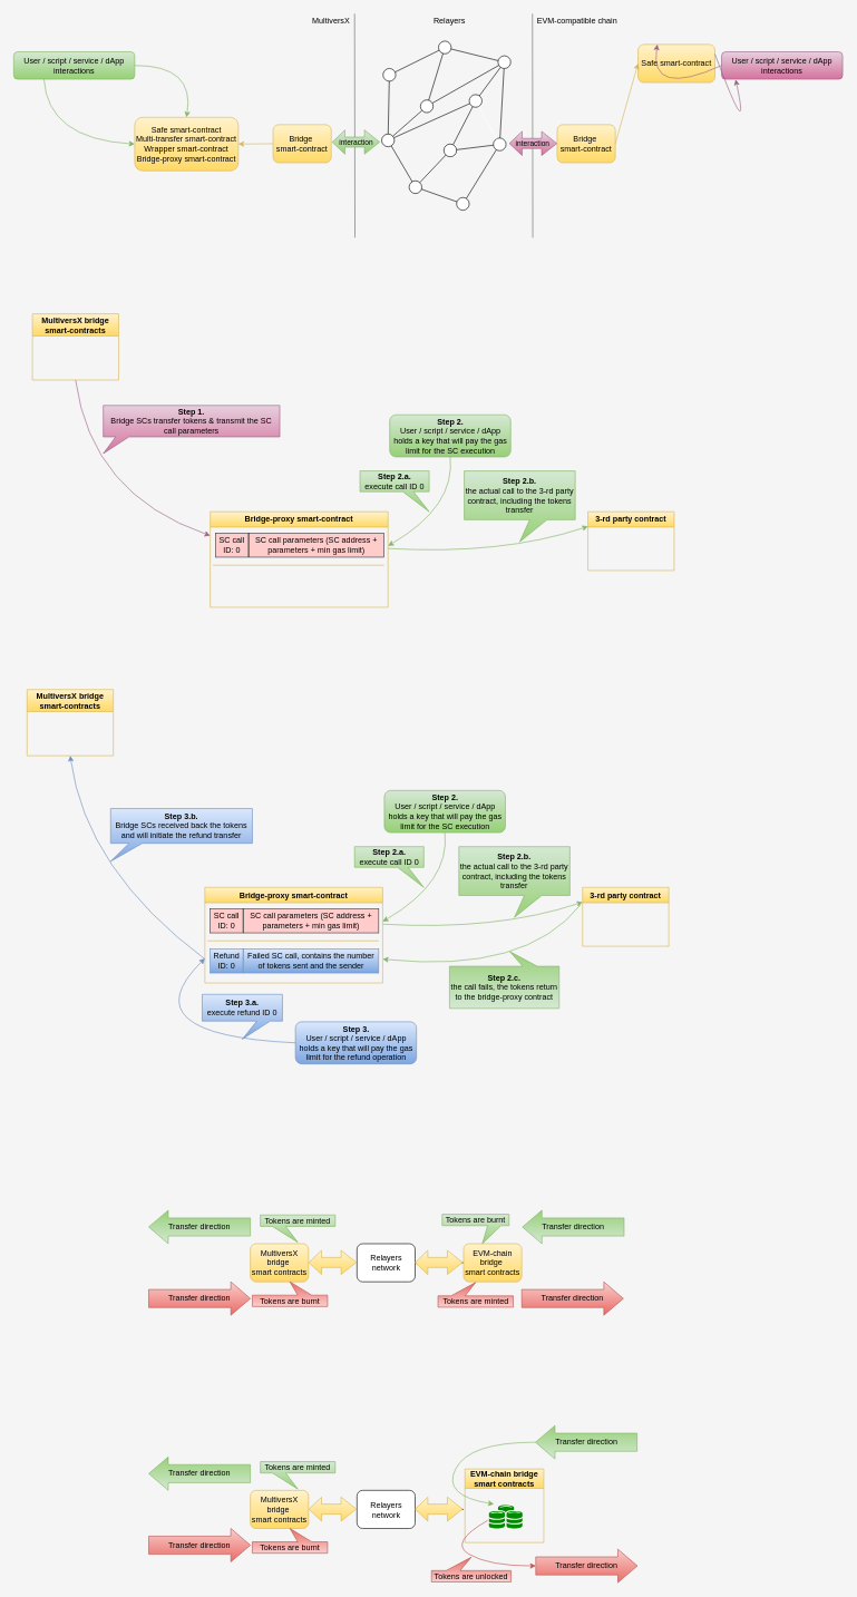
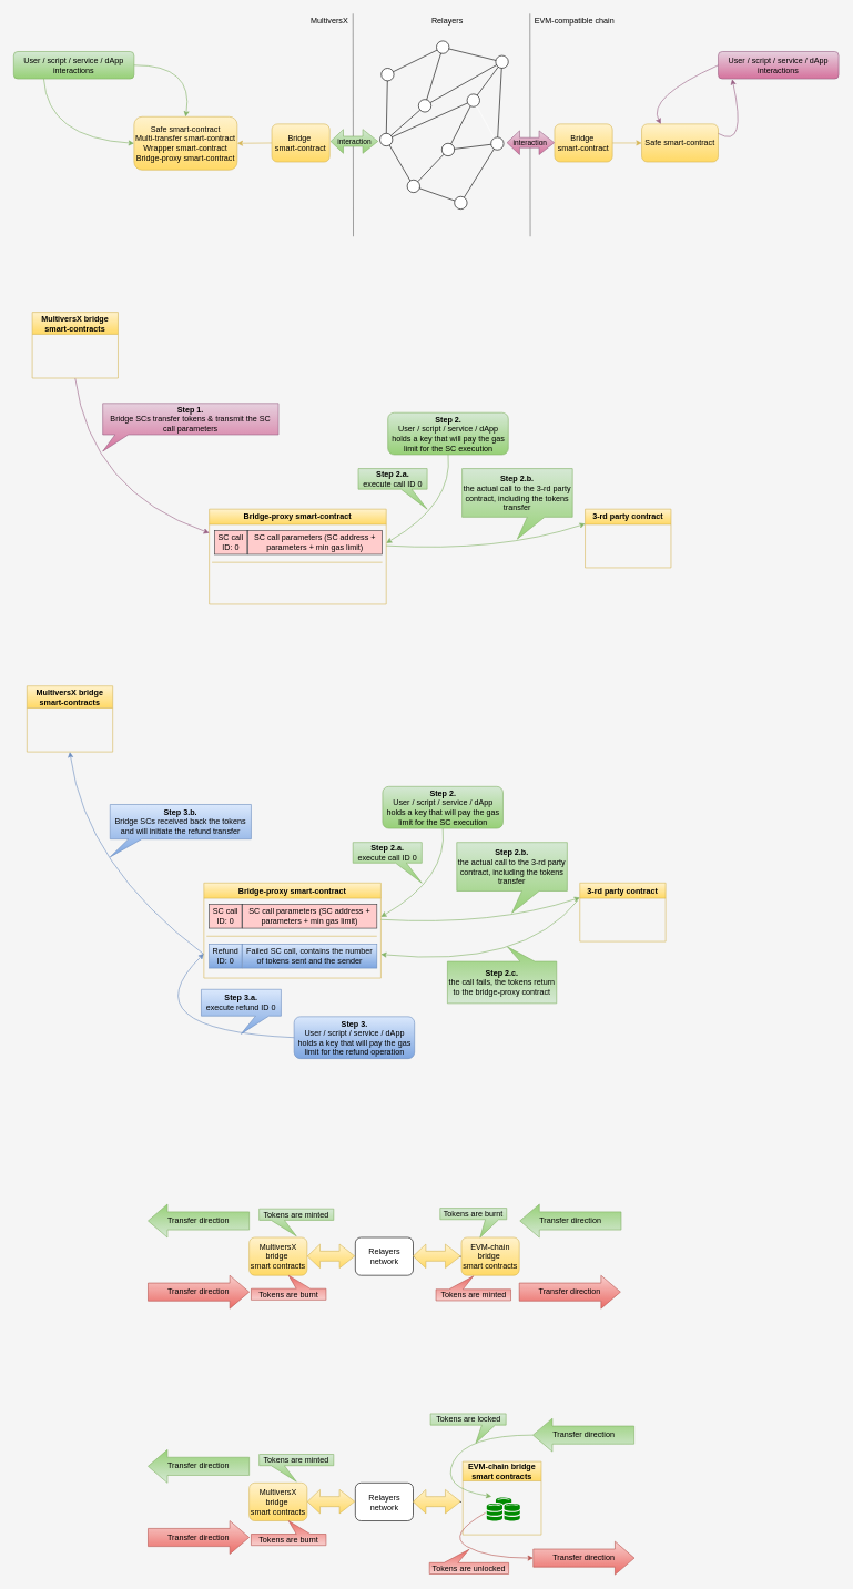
- <mxCell id="5" value="Safe smart-contract" style="rounded=1;whiteSpace=wrap;html=1;fillColor=#fff2cc;strokeColor=#d6b656;gradientColor=#ffd966;" parent="1" vertex="1"><mxGeometry x="954" y="66" width="115" height="57" as="geometry" /></mxCell>
+ <mxCell id="5" value="Safe smart-contract" style="rounded=1;whiteSpace=wrap;html=1;fillColor=#fff2cc;strokeColor=#d6b656;gradientColor=#ffd966;" parent="1" vertex="1"><mxGeometry x="964" y="186" width="115" height="57" as="geometry" /></mxCell>
+ <mxCell id="103" value="&lt;div style=&quot;forced-color-adjust: none; color: rgb(0, 0, 0); font-family: Helvetica; font-size: 12px; font-style: normal; font-variant-ligatures: normal; font-variant-caps: normal; letter-spacing: normal; orphans: 2; text-align: center; text-indent: 0px; text-transform: none; widows: 2; word-spacing: 0px; -webkit-text-stroke-width: 0px; white-space: normal; text-decoration-thickness: initial; text-decoration-style: initial; text-decoration-color: initial;&quot;&gt;Tokens are locked&lt;/div&gt;" style="shape=callout;whiteSpace=wrap;html=1;perimeter=calloutPerimeter;fillColor=#d5e8d4;gradientColor=#97d077;strokeColor=#82b366;labelBackgroundColor=none;size=27;position=0.68;position2=0.6;" vertex="1" parent="1"><mxGeometry x="646.5" y="2125" width="113.5" height="44" as="geometry" /></mxCell>
